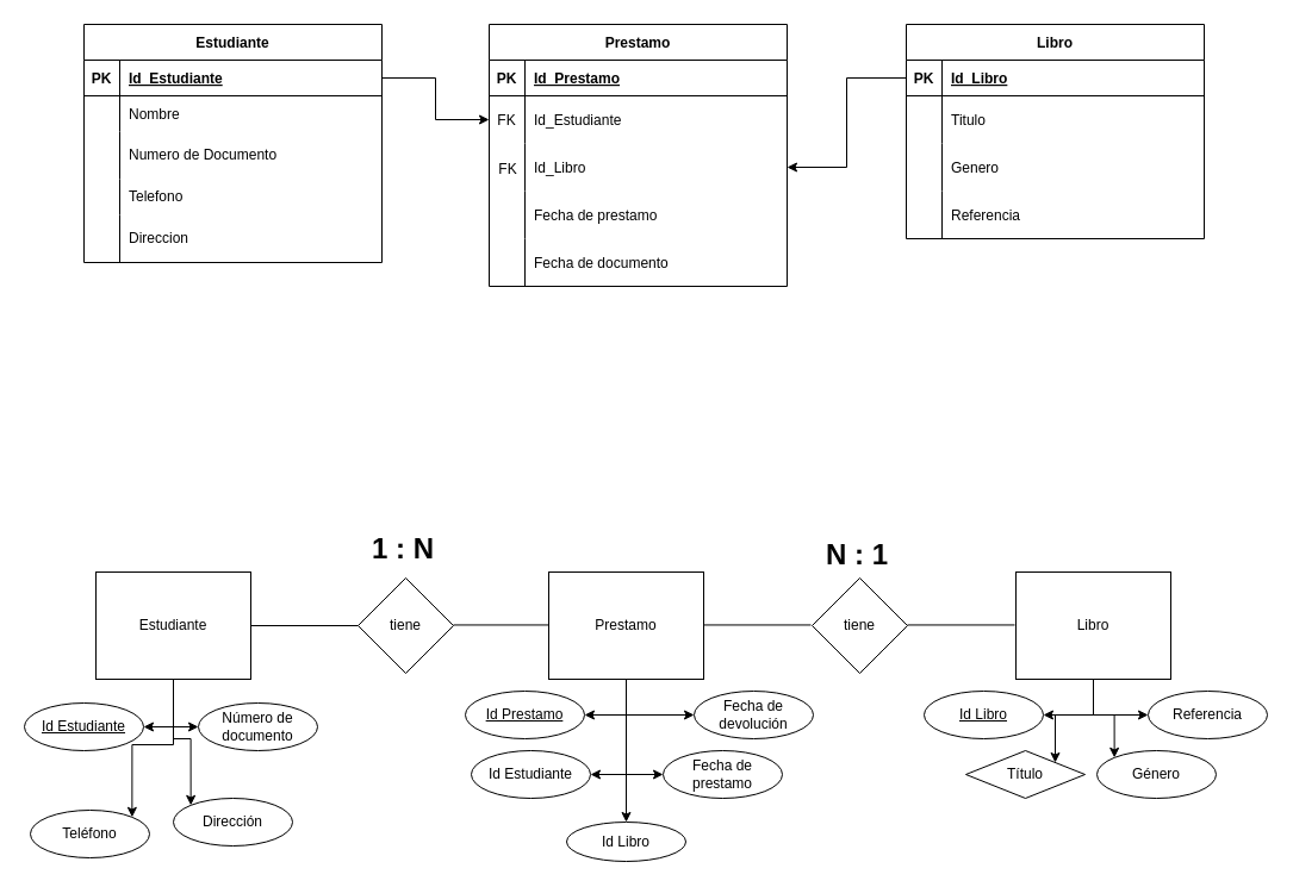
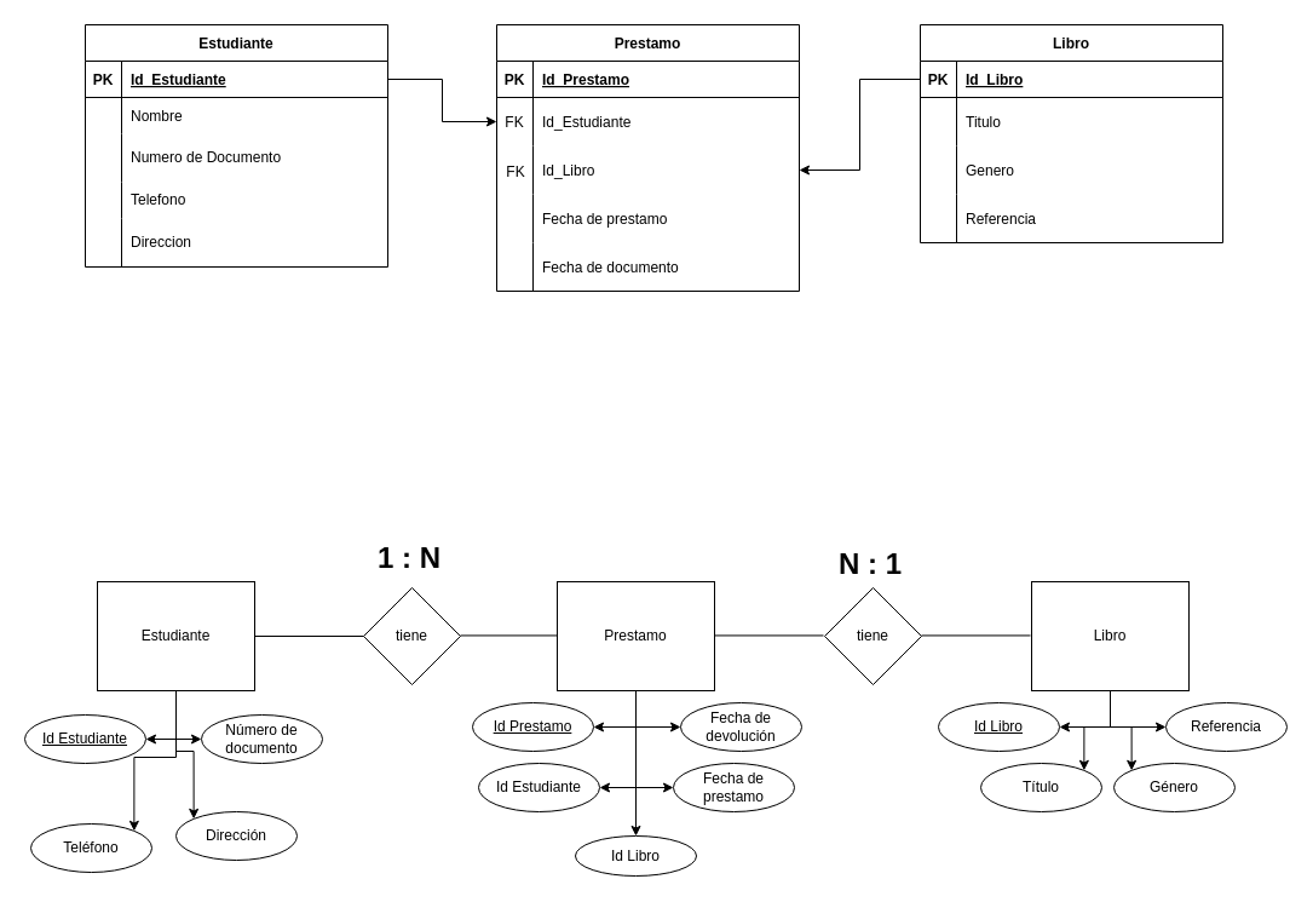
- <mxCell id="80" value="Fecha de devolución" style="ellipse;whiteSpace=wrap;html=1;align=center;" parent="1" vertex="1"><mxGeometry x="582" y="580" width="100" height="40" as="geometry" /></mxCell>
+ <mxCell id="80" value="Fecha de devolución" style="ellipse;whiteSpace=wrap;html=1;align=center;" parent="1" vertex="1"><mxGeometry x="562" y="580" width="100" height="40" as="geometry" /></mxCell>
- <mxCell id="85" value="Título" style="rhombus;whiteSpace=wrap;html=1;align=center;" parent="1" vertex="1"><mxGeometry x="810" y="630" width="100" height="40" as="geometry" /></mxCell>
+ <mxCell id="85" value="Título" style="ellipse;whiteSpace=wrap;html=1;align=center;" parent="1" vertex="1"><mxGeometry x="810" y="630" width="100" height="40" as="geometry" /></mxCell>
